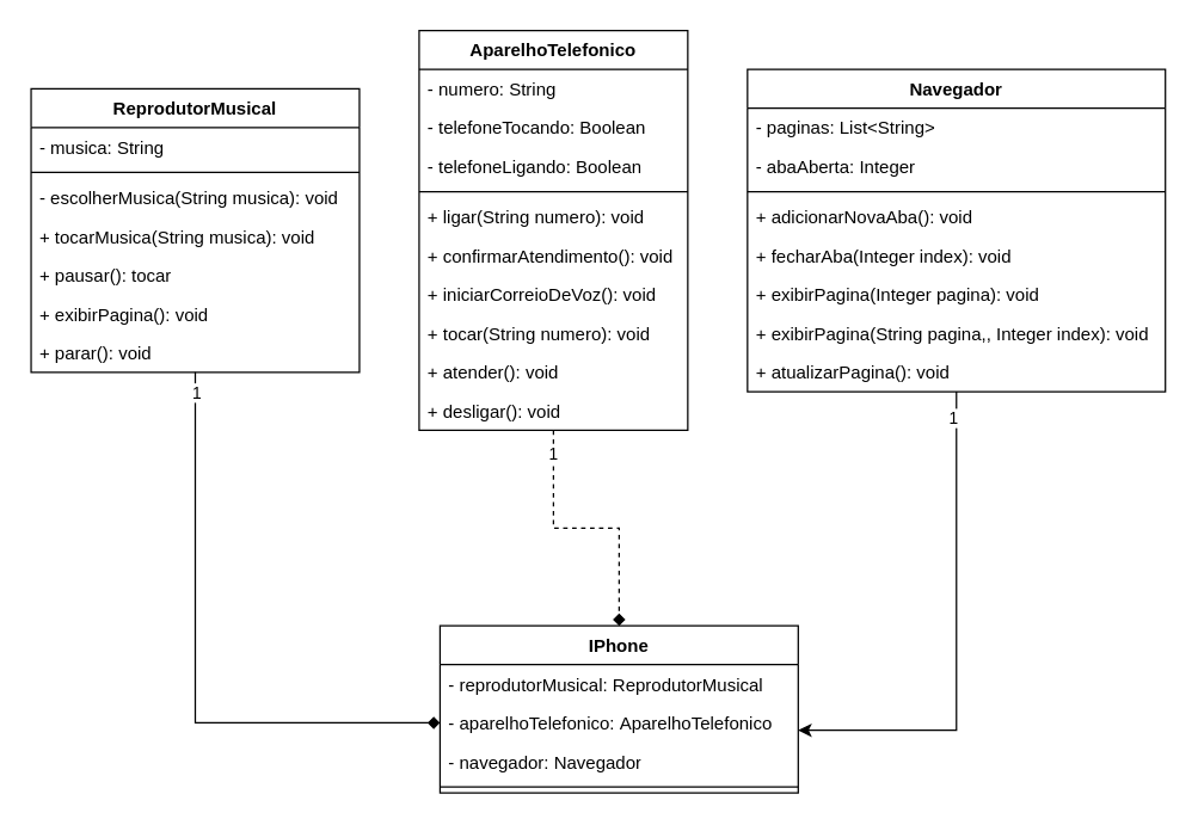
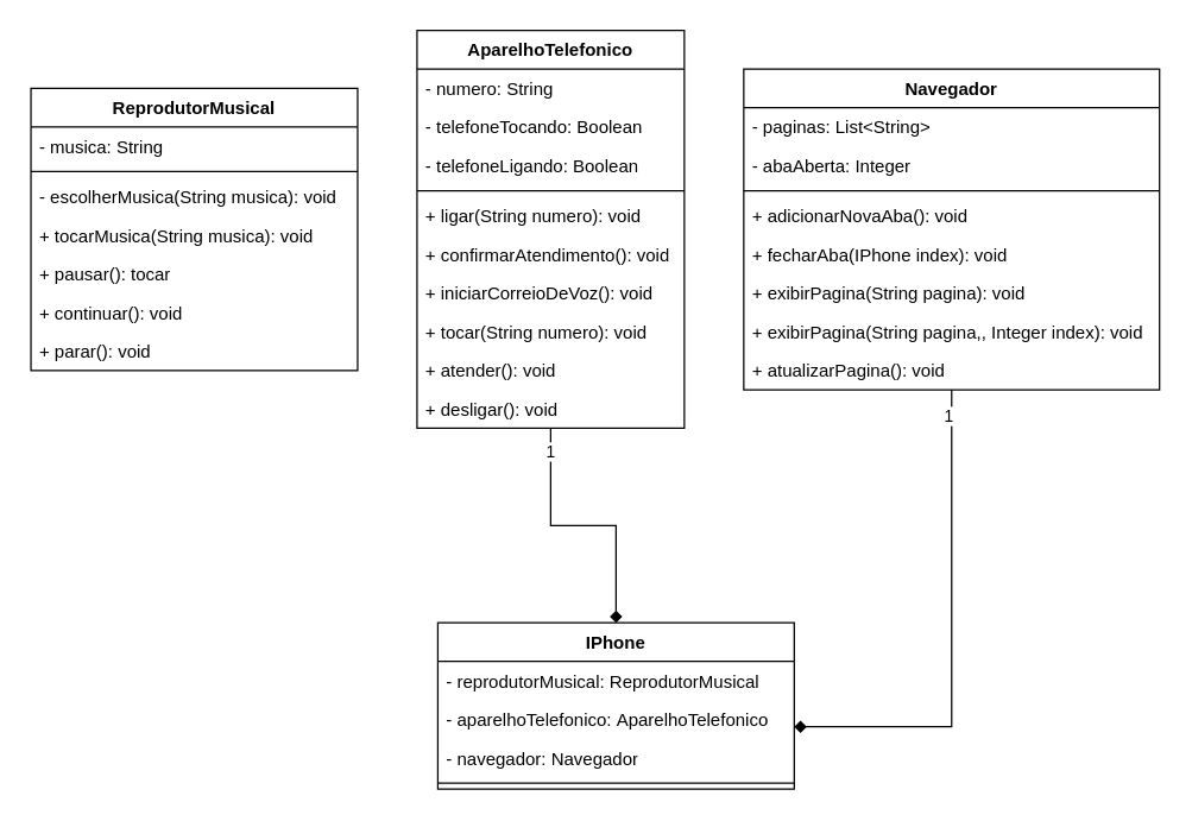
- <mxCell id="32" value="+&amp;nbsp;fecharAba&lt;span style=&quot;background-color: initial;&quot;&gt;(Integer index): void&lt;/span&gt;" style="text;strokeColor=none;fillColor=none;align=left;verticalAlign=top;spacingLeft=4;spacingRight=4;overflow=hidden;rotatable=0;points=[[0,0.5],[1,0.5]];portConstraint=eastwest;whiteSpace=wrap;html=1;" parent="27" vertex="1"><mxGeometry y="112" width="280" height="26" as="geometry" /></mxCell>
+ <mxCell id="32" value="+&amp;nbsp;fecharAba&lt;span style=&quot;background-color: initial;&quot;&gt;(IPhone index): void&lt;/span&gt;" style="text;strokeColor=none;fillColor=none;align=left;verticalAlign=top;spacingLeft=4;spacingRight=4;overflow=hidden;rotatable=0;points=[[0,0.5],[1,0.5]];portConstraint=eastwest;whiteSpace=wrap;html=1;" parent="27" vertex="1"><mxGeometry y="112" width="280" height="26" as="geometry" /></mxCell>
- <mxCell id="33" value="+&amp;nbsp;exibirPagina&lt;span style=&quot;background-color: initial;&quot;&gt;(Integer pagina): void&lt;/span&gt;" style="text;strokeColor=none;fillColor=none;align=left;verticalAlign=top;spacingLeft=4;spacingRight=4;overflow=hidden;rotatable=0;points=[[0,0.5],[1,0.5]];portConstraint=eastwest;whiteSpace=wrap;html=1;" parent="27" vertex="1"><mxGeometry y="138" width="280" height="26" as="geometry" /></mxCell>
+ <mxCell id="33" value="+&amp;nbsp;exibirPagina&lt;span style=&quot;background-color: initial;&quot;&gt;(String pagina): void&lt;/span&gt;" style="text;strokeColor=none;fillColor=none;align=left;verticalAlign=top;spacingLeft=4;spacingRight=4;overflow=hidden;rotatable=0;points=[[0,0.5],[1,0.5]];portConstraint=eastwest;whiteSpace=wrap;html=1;" parent="27" vertex="1"><mxGeometry y="138" width="280" height="26" as="geometry" /></mxCell>
- <mxCell id="10" value="+&amp;nbsp;exibirPagina&lt;span style=&quot;background-color: initial;&quot;&gt;(): void&lt;/span&gt;" style="text;strokeColor=none;fillColor=none;align=left;verticalAlign=top;spacingLeft=4;spacingRight=4;overflow=hidden;rotatable=0;points=[[0,0.5],[1,0.5]];portConstraint=eastwest;whiteSpace=wrap;html=1;" parent="4" vertex="1"><mxGeometry y="138" width="220" height="26" as="geometry" /></mxCell>
+ <mxCell id="10" value="+&amp;nbsp;continuar&lt;span style=&quot;background-color: initial;&quot;&gt;(): void&lt;/span&gt;" style="text;strokeColor=none;fillColor=none;align=left;verticalAlign=top;spacingLeft=4;spacingRight=4;overflow=hidden;rotatable=0;points=[[0,0.5],[1,0.5]];portConstraint=eastwest;whiteSpace=wrap;html=1;" parent="4" vertex="1"><mxGeometry y="138" width="220" height="26" as="geometry" /></mxCell>
- <mxCell id="12" style="edgeStyle=orthogonalEdgeStyle;rounded=0;orthogonalLoop=1;jettySize=auto;html=1;endArrow=diamond;endFill=1;dashed=1;" parent="1" source="14" target="36" edge="1"><mxGeometry relative="1" as="geometry" /></mxCell>
+ <mxCell id="12" style="edgeStyle=orthogonalEdgeStyle;rounded=0;orthogonalLoop=1;jettySize=auto;html=1;endArrow=diamond;endFill=1;" parent="1" source="14" target="36" edge="1"><mxGeometry relative="1" as="geometry" /></mxCell>
- <mxCell id="2" style="edgeStyle=orthogonalEdgeStyle;rounded=0;orthogonalLoop=1;jettySize=auto;html=1;endArrow=diamond;endFill=1;" parent="1" source="4" target="38" edge="1"><mxGeometry relative="1" as="geometry" /></mxCell>
- <mxCell id="3" value="1" style="edgeLabel;html=1;align=center;verticalAlign=middle;resizable=0;points=[];" parent="2" vertex="1" connectable="0"><mxGeometry x="-0.935" relative="1" as="geometry"><mxPoint as="offset" /></mxGeometry></mxCell>
- <mxCell id="25" style="edgeStyle=orthogonalEdgeStyle;rounded=0;orthogonalLoop=1;jettySize=auto;html=1;endArrow=classic;endFill=1;" parent="1" source="27" target="36" edge="1"><mxGeometry relative="1" as="geometry"><Array as="points"><mxPoint x="640" y="489" /></Array></mxGeometry></mxCell>
+ <mxCell id="25" style="edgeStyle=orthogonalEdgeStyle;rounded=0;orthogonalLoop=1;jettySize=auto;html=1;endArrow=diamond;endFill=1;" parent="1" source="27" target="36" edge="1"><mxGeometry relative="1" as="geometry"><Array as="points"><mxPoint x="640" y="489" /></Array></mxGeometry></mxCell>
